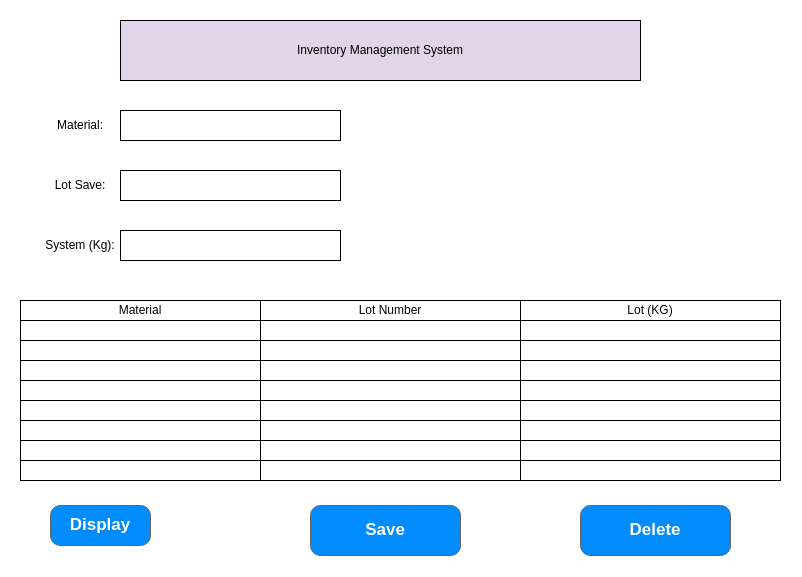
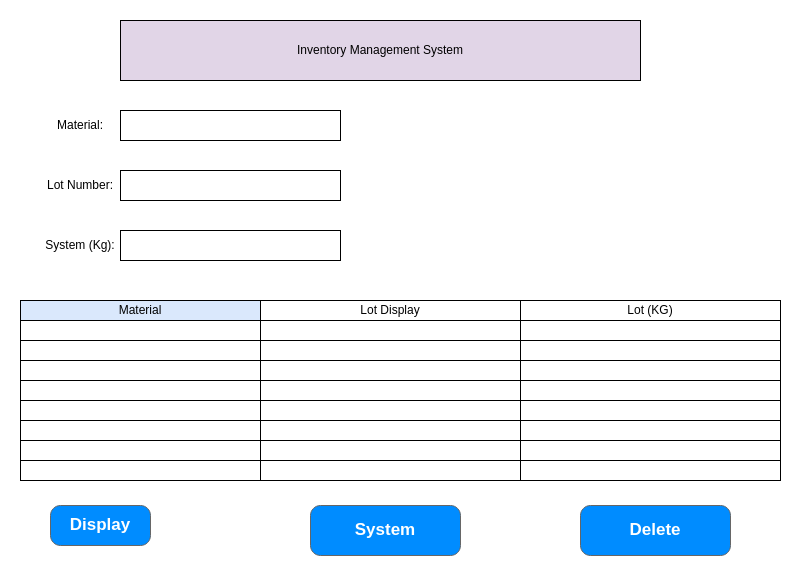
- <mxCell id="11" value="Lot Save:" style="text;html=1;align=center;verticalAlign=middle;whiteSpace=wrap;rounded=0;" vertex="1" parent="1"><mxGeometry x="40" y="170" width="80" height="30" as="geometry" /></mxCell>
+ <mxCell id="11" value="Lot Number:" style="text;html=1;align=center;verticalAlign=middle;whiteSpace=wrap;rounded=0;" vertex="1" parent="1"><mxGeometry x="40" y="170" width="80" height="30" as="geometry" /></mxCell>
- <mxCell id="13" value="Material" style="rounded=0;whiteSpace=wrap;html=1;" vertex="1" parent="1"><mxGeometry x="20" y="300" width="240" height="20" as="geometry" /></mxCell>
+ <mxCell id="13" value="Material" style="rounded=0;whiteSpace=wrap;html=1;fillColor=#dae8fc;" vertex="1" parent="1"><mxGeometry x="20" y="300" width="240" height="20" as="geometry" /></mxCell>
- <mxCell id="14" value="Lot Number" style="rounded=0;whiteSpace=wrap;html=1;" vertex="1" parent="1"><mxGeometry x="260" y="300" width="260" height="20" as="geometry" /></mxCell>
+ <mxCell id="14" value="Lot Display" style="rounded=0;whiteSpace=wrap;html=1;" vertex="1" parent="1"><mxGeometry x="260" y="300" width="260" height="20" as="geometry" /></mxCell>
- <mxCell id="3" value="Save" style="strokeWidth=1;shadow=0;dashed=0;align=center;html=1;shape=mxgraph.mockup.buttons.button;strokeColor=#666666;fontColor=#ffffff;mainText=;buttonStyle=round;fontSize=17;fontStyle=1;fillColor=#008cff;whiteSpace=wrap;" vertex="1" parent="1"><mxGeometry x="310" y="505" width="150" height="50" as="geometry" /></mxCell>
+ <mxCell id="3" value="System" style="strokeWidth=1;shadow=0;dashed=0;align=center;html=1;shape=mxgraph.mockup.buttons.button;strokeColor=#666666;fontColor=#ffffff;mainText=;buttonStyle=round;fontSize=17;fontStyle=1;fillColor=#008cff;whiteSpace=wrap;" vertex="1" parent="1"><mxGeometry x="310" y="505" width="150" height="50" as="geometry" /></mxCell>
